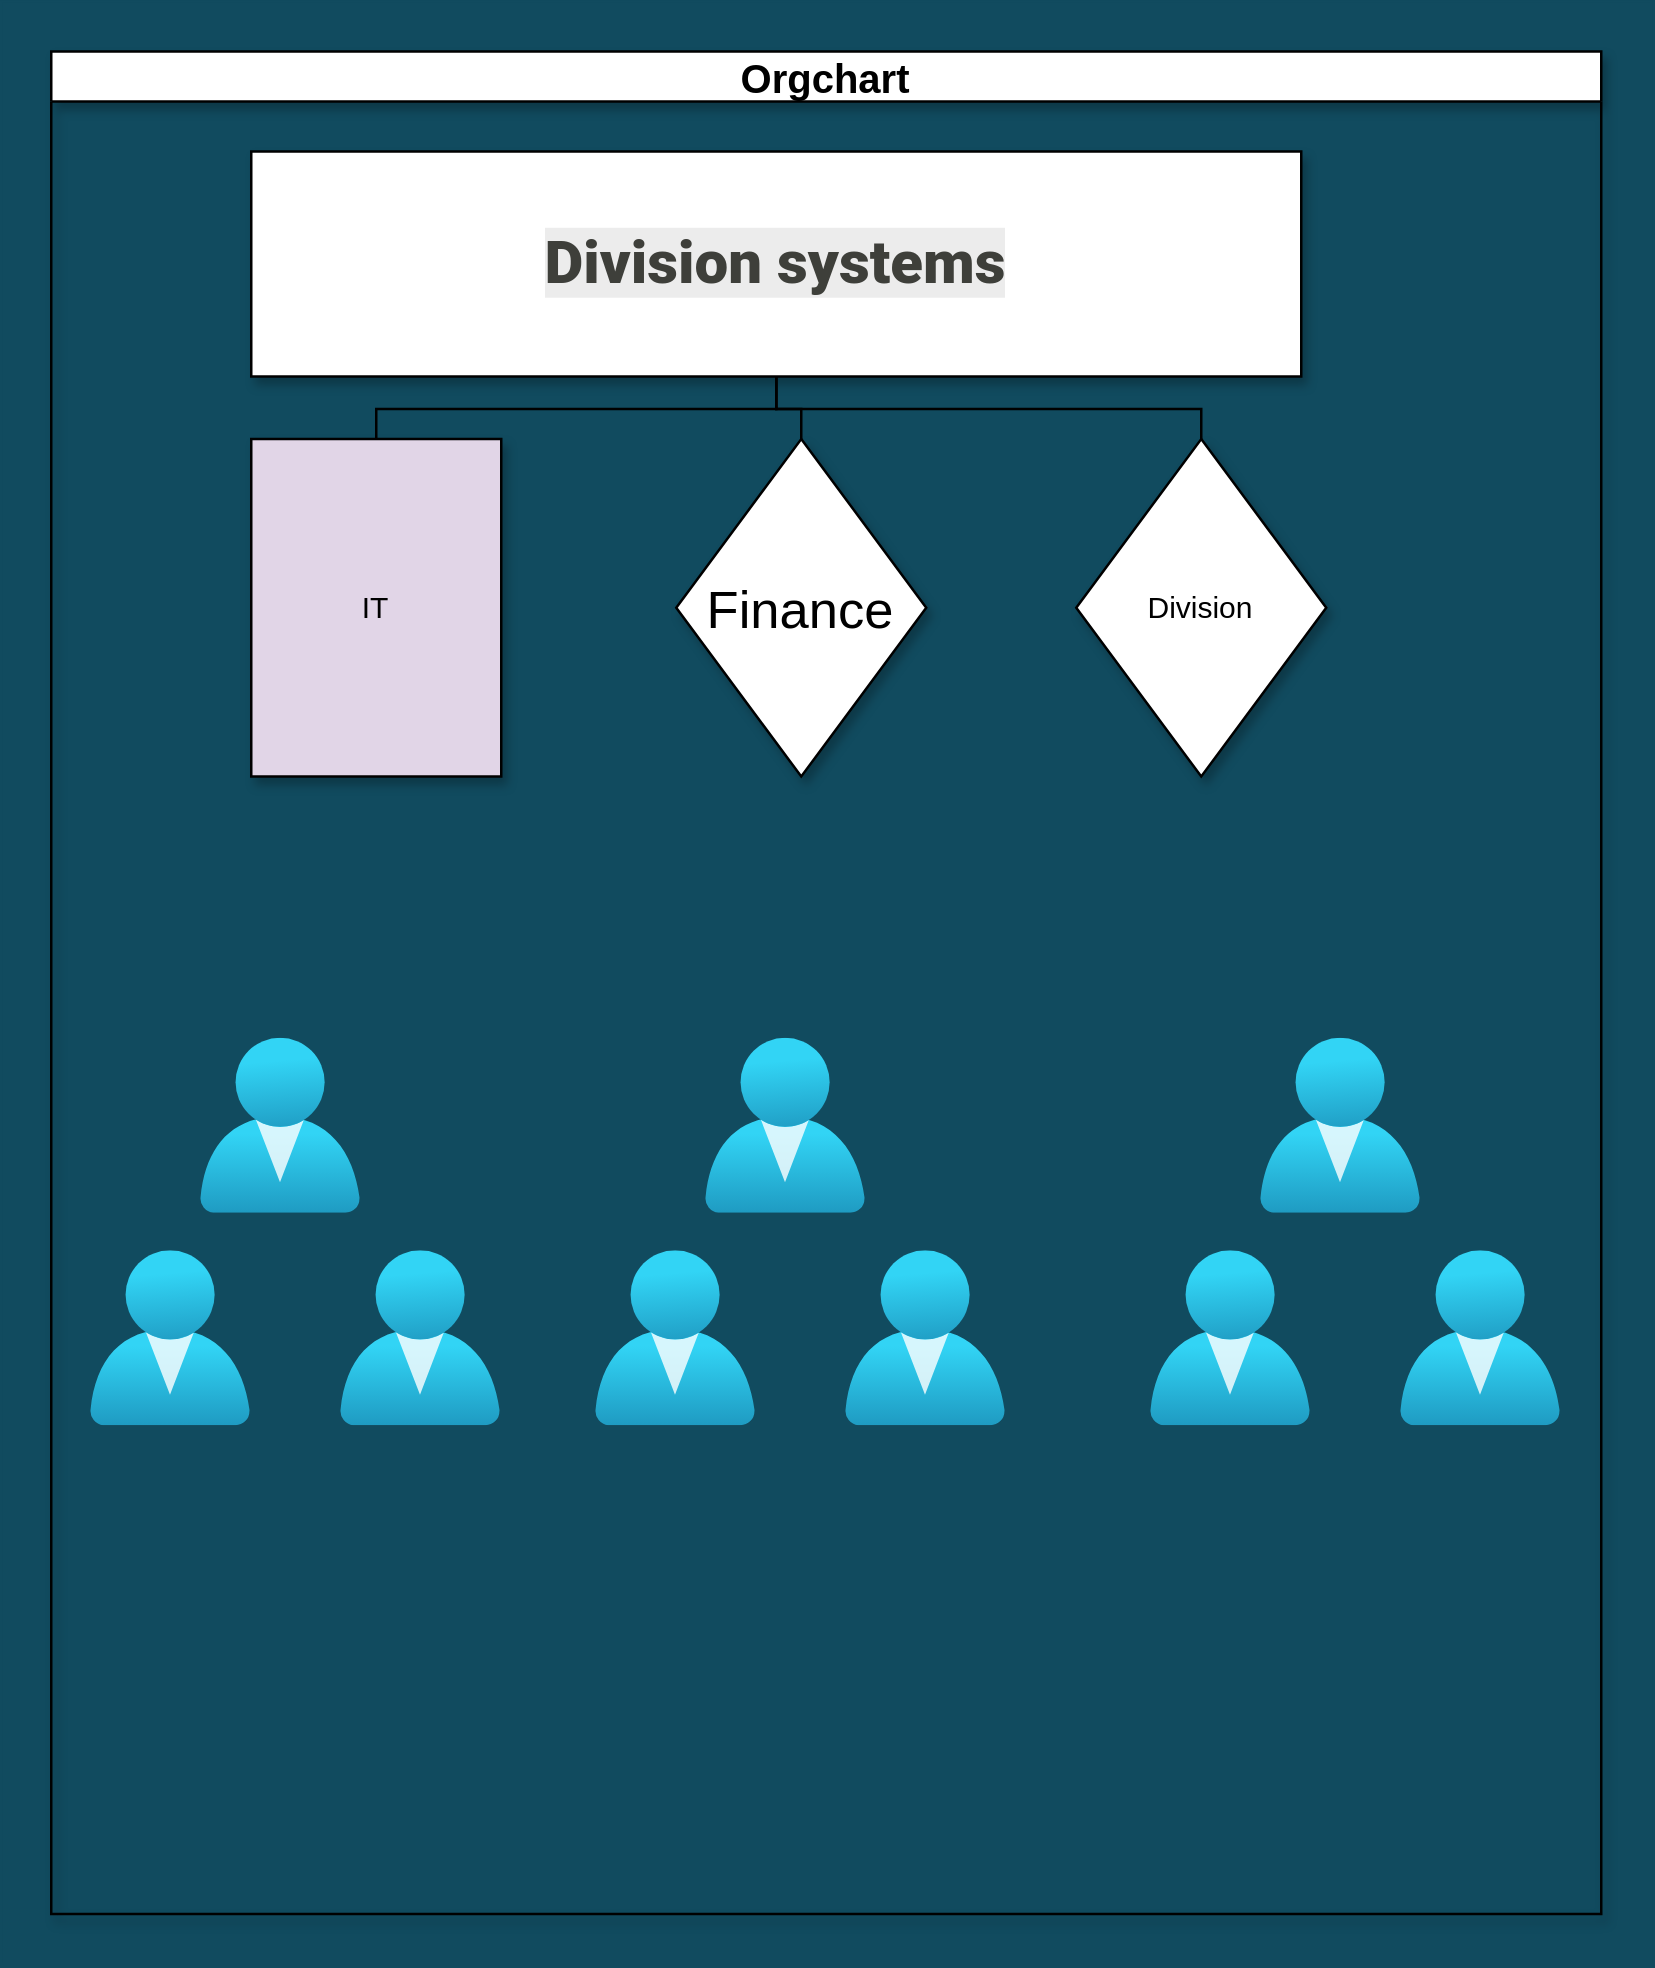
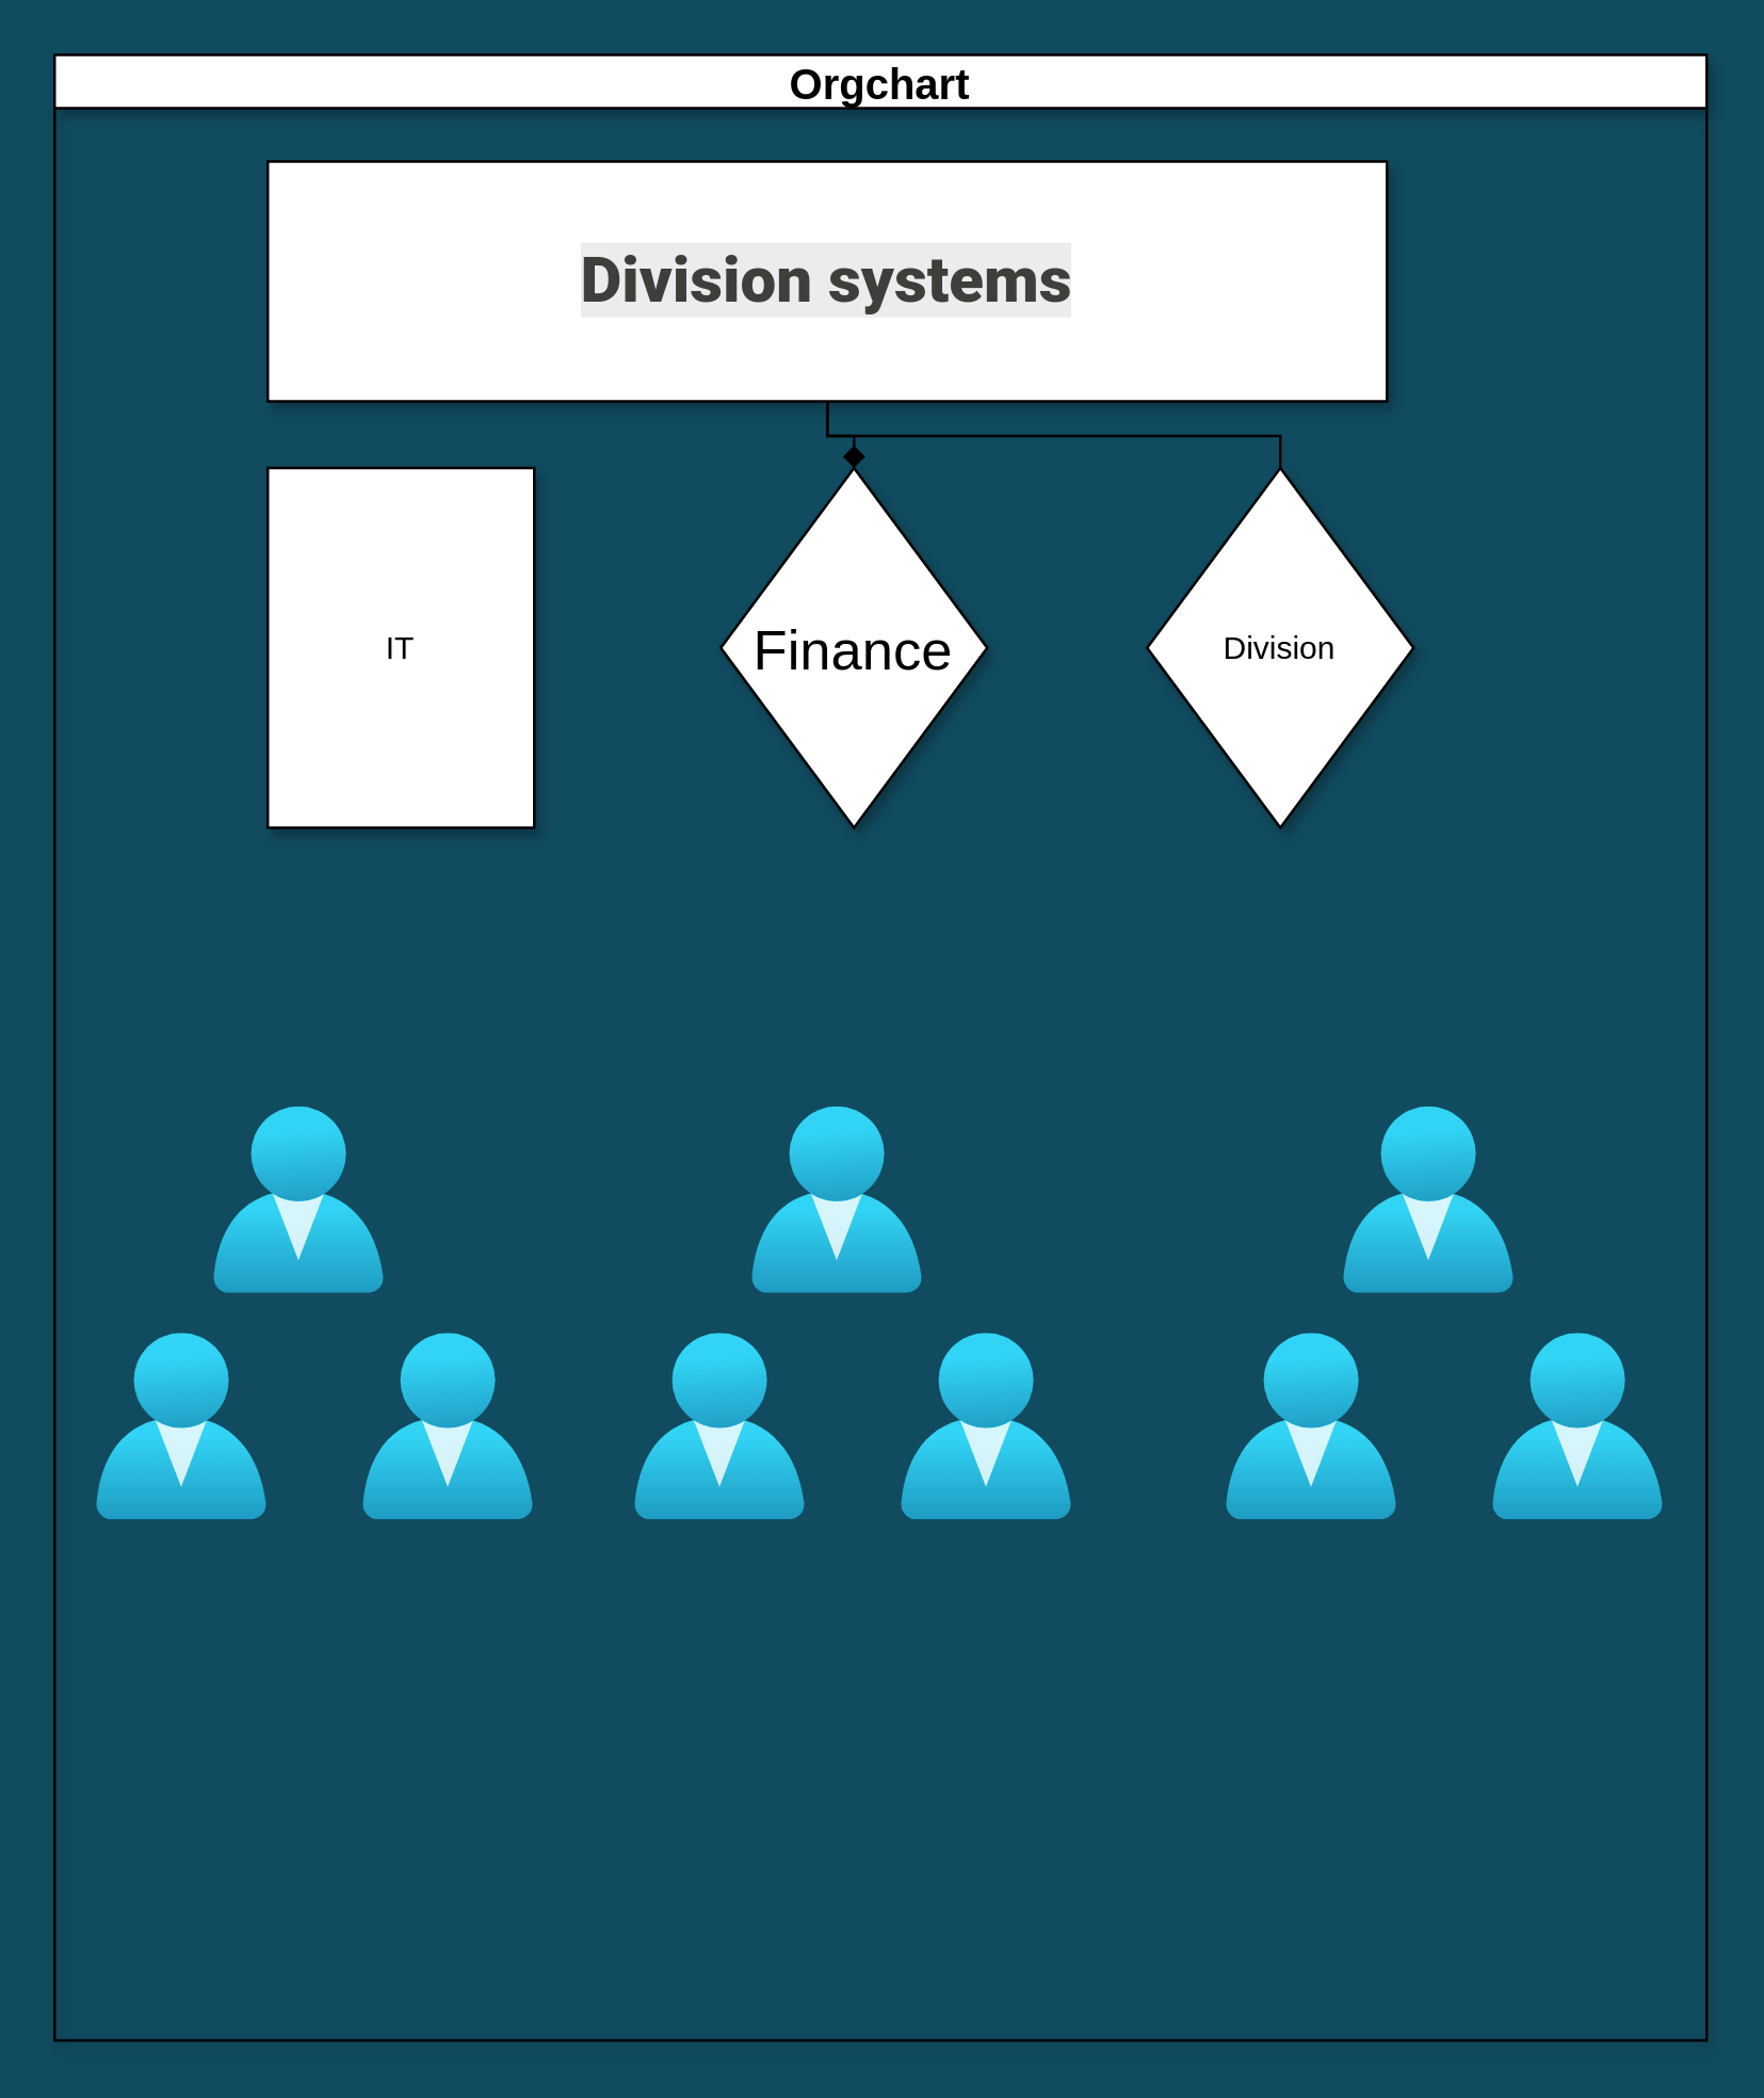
- <mxCell id="3" value="" style="edgeStyle=elbowEdgeStyle;elbow=vertical;startArrow=none;endArrow=none;rounded=0;" edge="1" parent="2" source="5" target="6"><mxGeometry relative="1" as="geometry" /></mxCell>
- <mxCell id="9" value="" style="edgeStyle=elbowEdgeStyle;elbow=vertical;startArrow=none;endArrow=none;rounded=0;" edge="1" parent="2" source="5" target="8"><mxGeometry relative="1" as="geometry"><mxPoint x="290.0" y="130" as="sourcePoint" /><mxPoint x="130.0" y="155" as="targetPoint" /></mxGeometry></mxCell>
+ <mxCell id="9" value="" style="edgeStyle=elbowEdgeStyle;elbow=vertical;startArrow=none;endArrow=diamond;rounded=0;" edge="1" parent="2" source="5" target="8"><mxGeometry relative="1" as="geometry"><mxPoint x="290.0" y="130" as="sourcePoint" /><mxPoint x="130.0" y="155" as="targetPoint" /></mxGeometry></mxCell>
- <mxCell id="6" value="IT" style="whiteSpace=wrap;html=1;align=center;verticalAlign=middle;treeFolding=1;treeMoving=1;newEdgeStyle={&quot;edgeStyle&quot;:&quot;elbowEdgeStyle&quot;,&quot;startArrow&quot;:&quot;none&quot;,&quot;endArrow&quot;:&quot;none&quot;};shadow=1;sketch=0;fillColor=#e1d5e7;" vertex="1" parent="2"><mxGeometry x="80" y="155" width="100" height="135" as="geometry" /></mxCell>
+ <mxCell id="6" value="IT" style="whiteSpace=wrap;html=1;align=center;verticalAlign=middle;treeFolding=1;treeMoving=1;newEdgeStyle={&quot;edgeStyle&quot;:&quot;elbowEdgeStyle&quot;,&quot;startArrow&quot;:&quot;none&quot;,&quot;endArrow&quot;:&quot;none&quot;};shadow=1;sketch=0;" vertex="1" parent="2"><mxGeometry x="80" y="155" width="100" height="135" as="geometry" /></mxCell>
